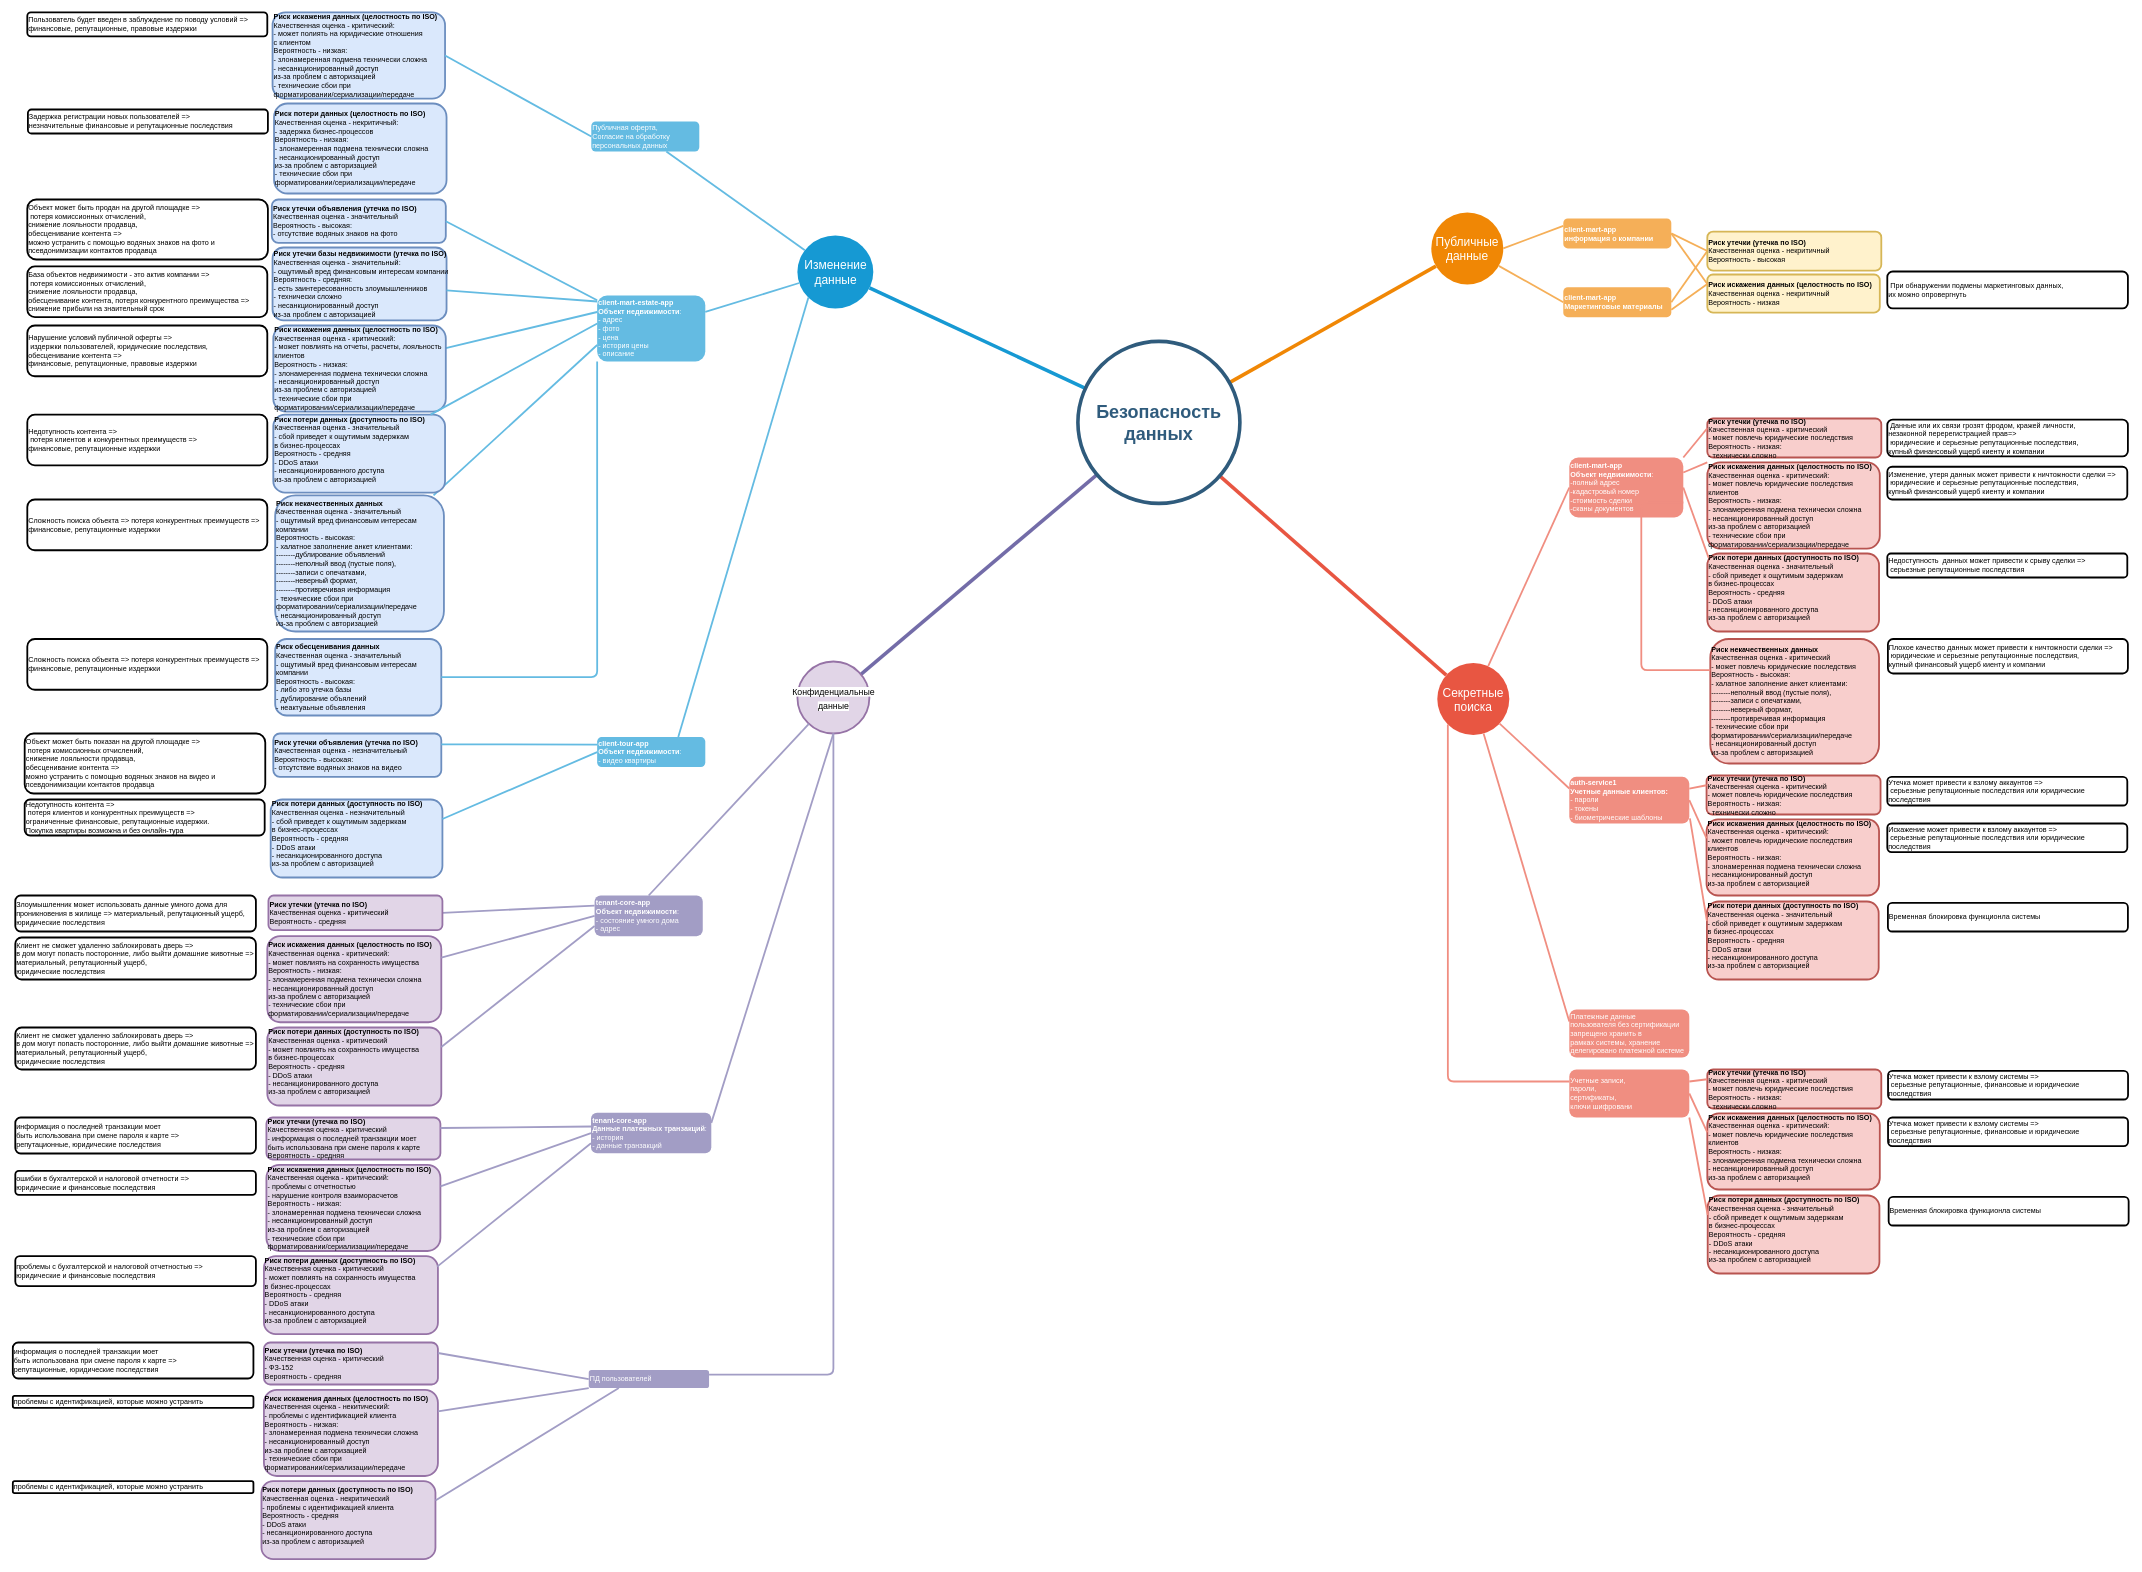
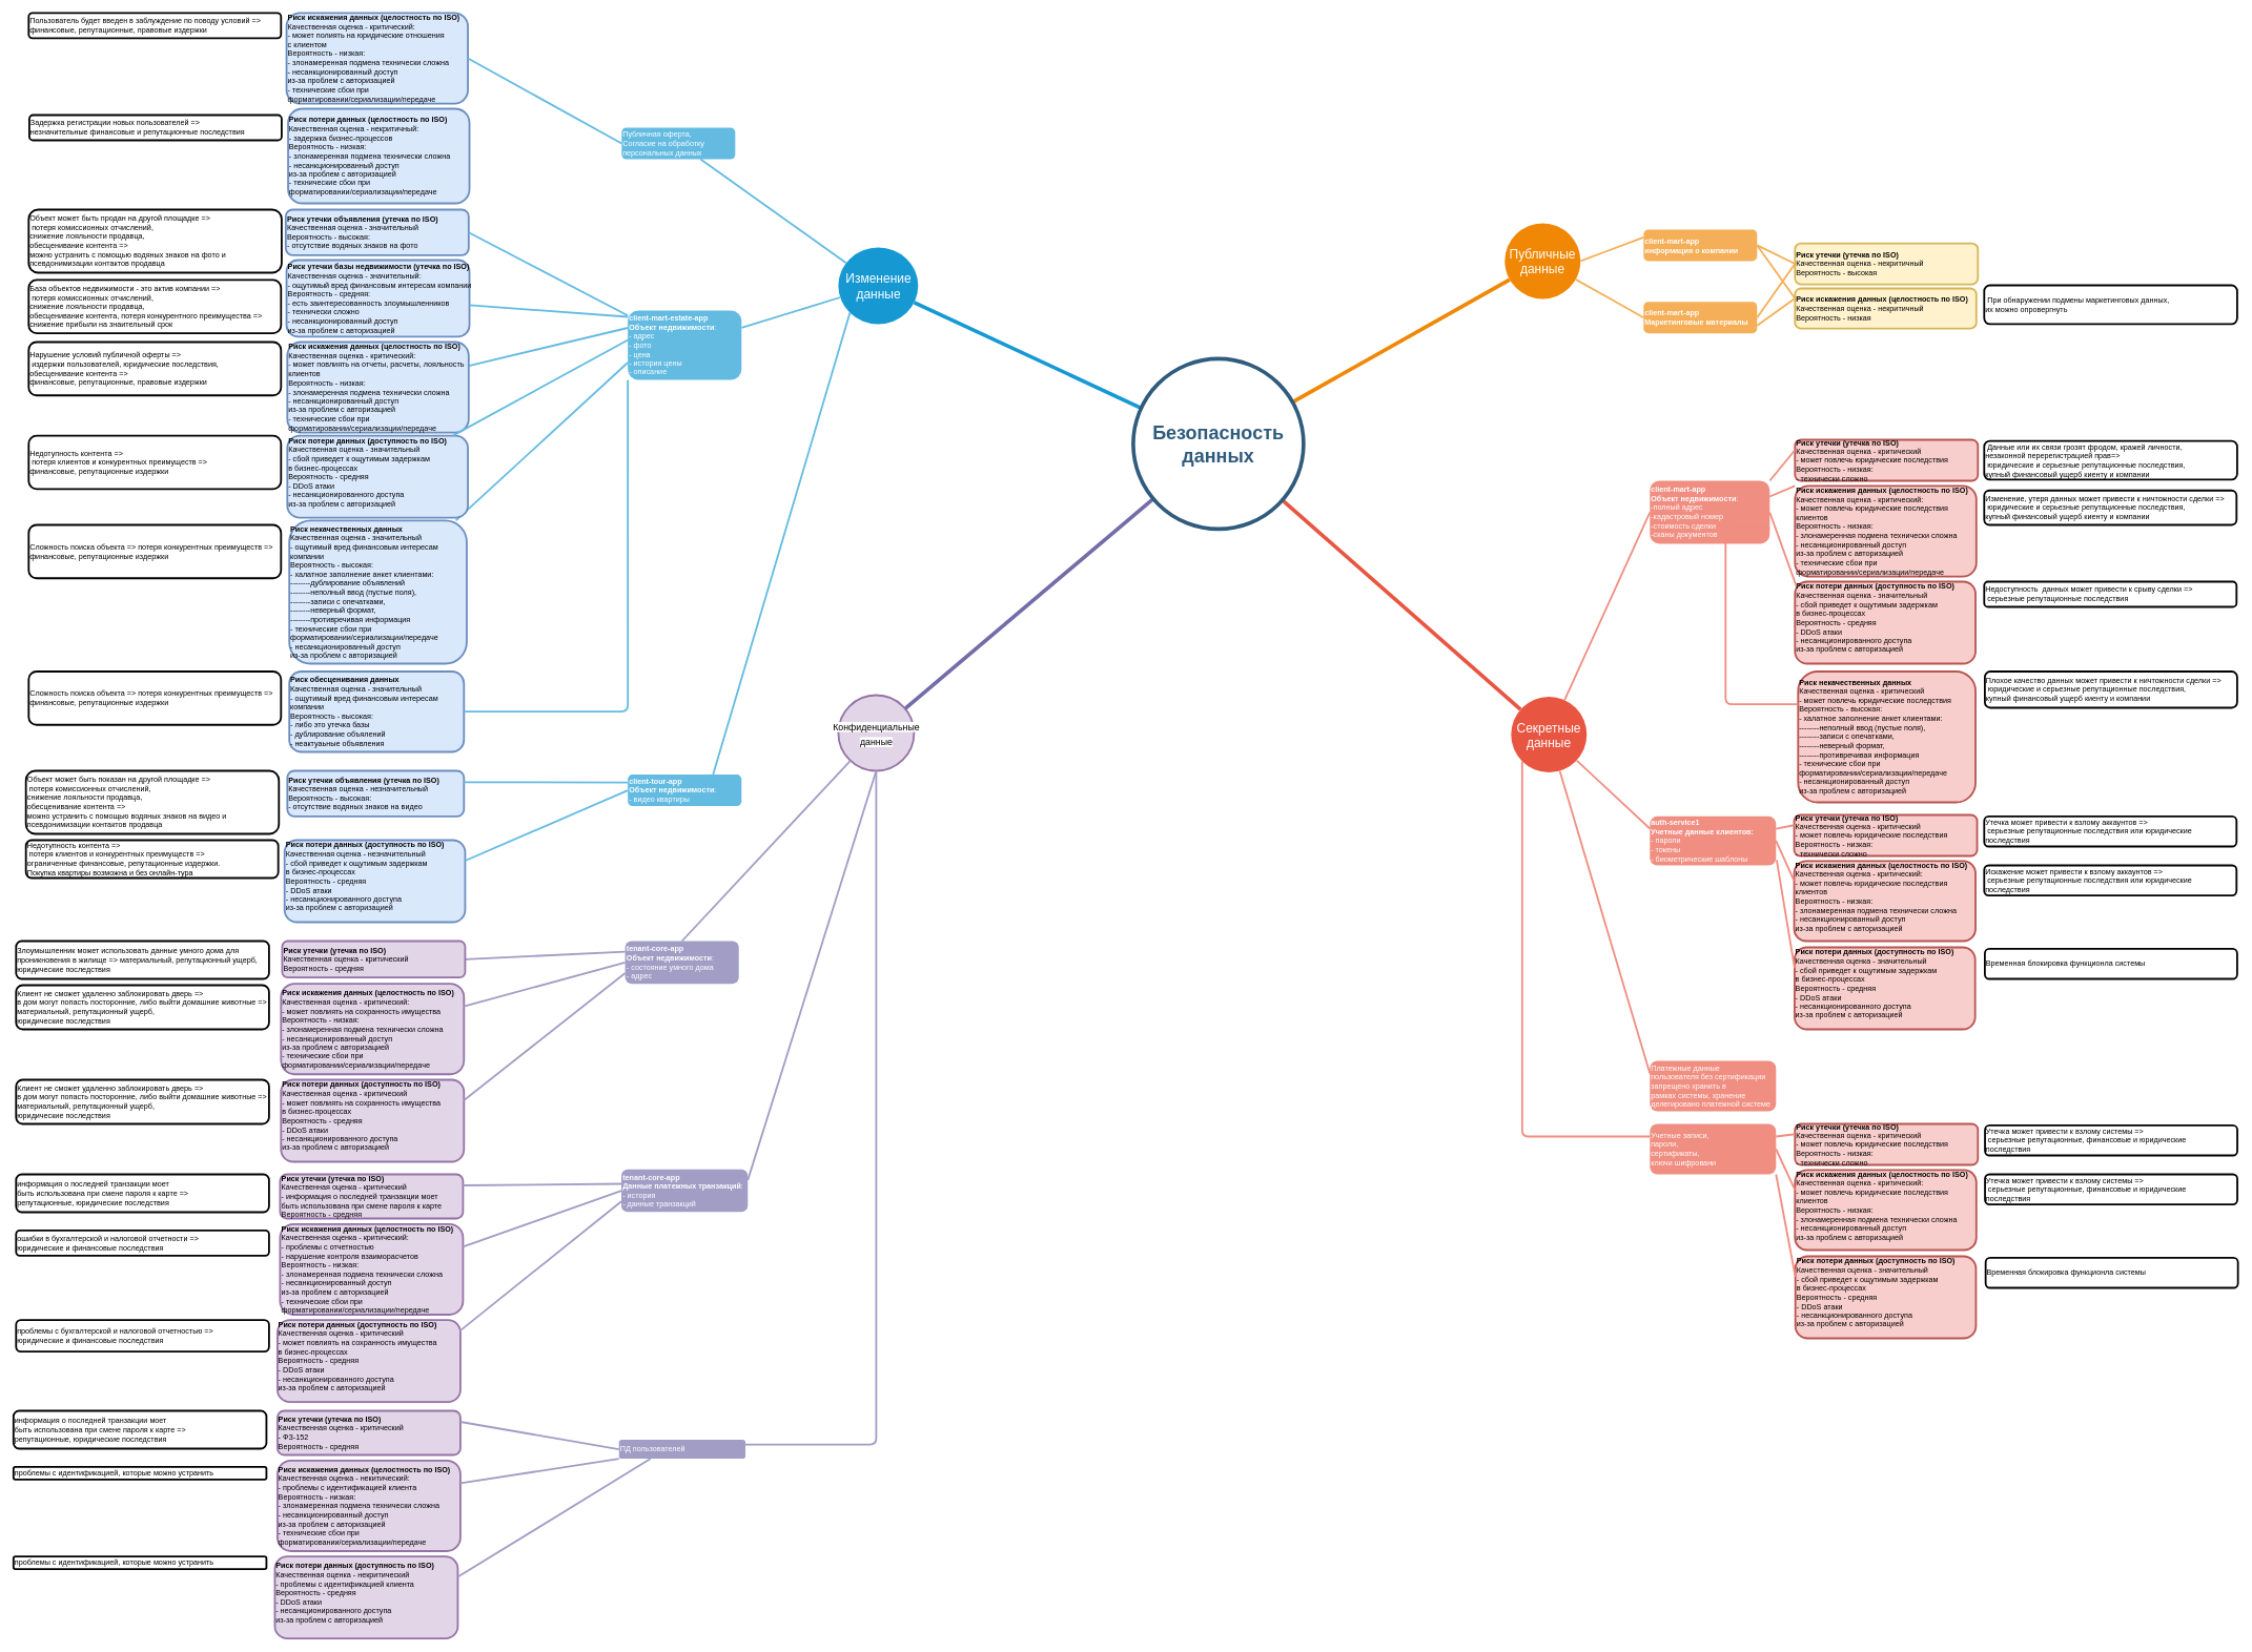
- <mxCell id="4" value="Секретные&lt;div&gt;поиска&lt;/div&gt;" style="ellipse;whiteSpace=wrap;html=1;shadow=0;fontFamily=Helvetica;fontSize=20;fontColor=#FFFFFF;align=center;strokeWidth=3;fillColor=#E85642;strokeColor=none;" parent="1" vertex="1"><mxGeometry x="2395" y="1104.5" width="120" height="120" as="geometry" /></mxCell>
+ <mxCell id="4" value="Секретные&lt;div&gt;данные&lt;/div&gt;" style="ellipse;whiteSpace=wrap;html=1;shadow=0;fontFamily=Helvetica;fontSize=20;fontColor=#FFFFFF;align=center;strokeWidth=3;fillColor=#E85642;strokeColor=none;" parent="1" vertex="1"><mxGeometry x="2395" y="1104.5" width="120" height="120" as="geometry" /></mxCell>
